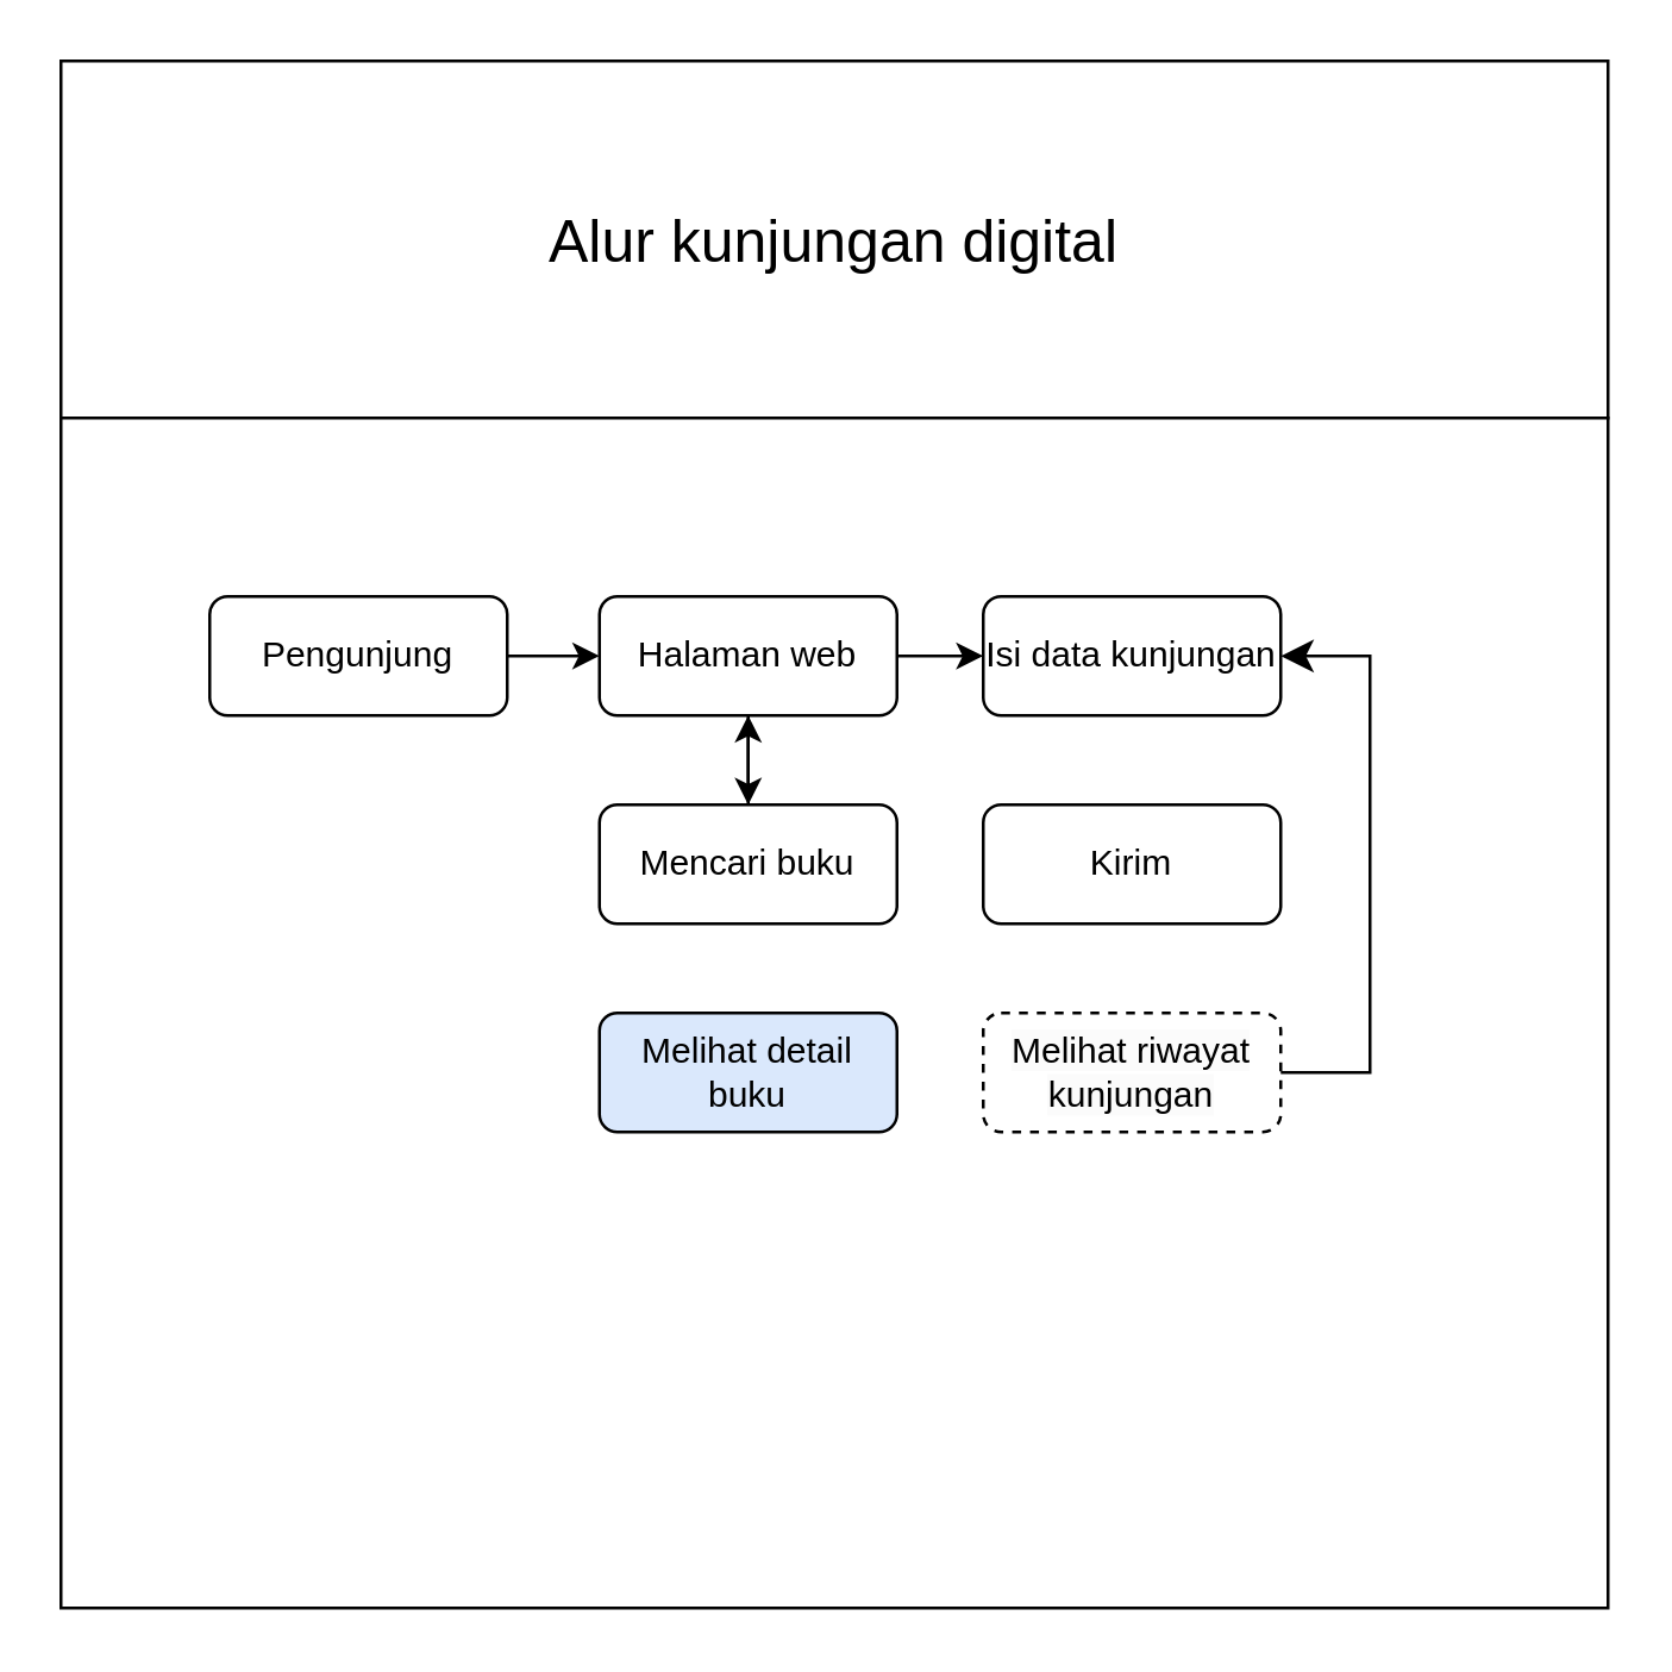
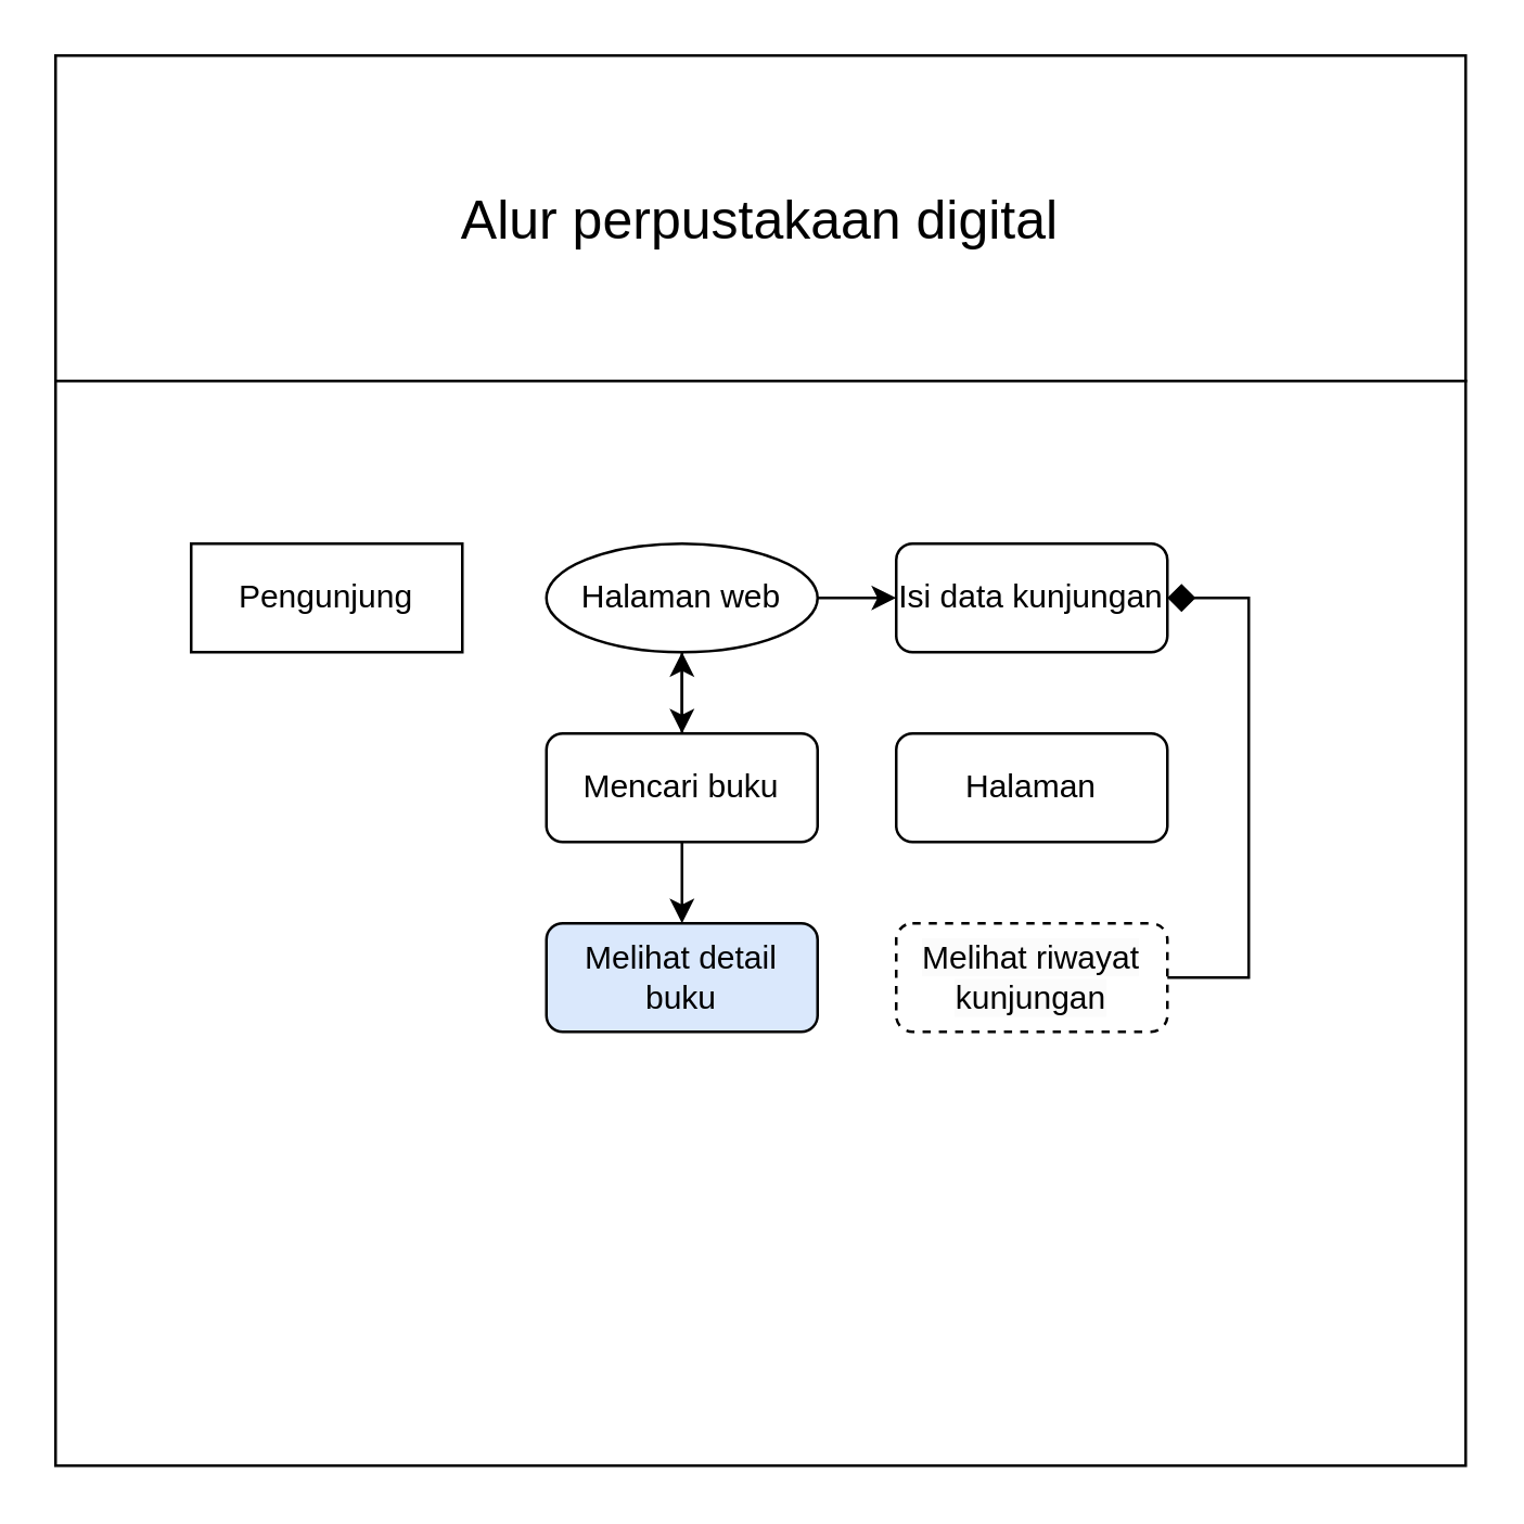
- <mxCell id="2" value="&lt;font style=&quot;font-size: 20px;&quot;&gt;Alur kunjungan digital&lt;/font&gt;" style="rounded=0;whiteSpace=wrap;html=1;" vertex="1" parent="1"><mxGeometry x="20" y="20" width="520" height="120" as="geometry" /></mxCell>
+ <mxCell id="2" value="&lt;font style=&quot;font-size: 20px;&quot;&gt;Alur perpustakaan digital&lt;/font&gt;" style="rounded=0;whiteSpace=wrap;html=1;" vertex="1" parent="1"><mxGeometry x="20" y="20" width="520" height="120" as="geometry" /></mxCell>
- <mxCell id="5" value="Pengunjung" style="rounded=1;whiteSpace=wrap;html=1;" vertex="1" parent="1"><mxGeometry x="70" y="200" width="100" height="40" as="geometry" /></mxCell>
+ <mxCell id="5" value="Pengunjung" style="whiteSpace=wrap;html=1;rounded=0;" vertex="1" parent="1"><mxGeometry x="70" y="200" width="100" height="40" as="geometry" /></mxCell>
- <mxCell id="4" style="edgeStyle=orthogonalEdgeStyle;rounded=0;orthogonalLoop=1;jettySize=auto;html=1;exitX=1;exitY=0.5;exitDx=0;exitDy=0;entryX=0;entryY=0.5;entryDx=0;entryDy=0;" edge="1" parent="1" source="5" target="8"><mxGeometry relative="1" as="geometry" /></mxCell>
- <mxCell id="8" value="Halaman web" style="rounded=1;whiteSpace=wrap;html=1;" vertex="1" parent="1"><mxGeometry x="201" y="200" width="100" height="40" as="geometry" /></mxCell>
+ <mxCell id="8" value="Halaman web" style="ellipse;whiteSpace=wrap;html=1;" vertex="1" parent="1"><mxGeometry x="201" y="200" width="100" height="40" as="geometry" /></mxCell>
- <mxCell id="16" value="" style="edgeStyle=elbowEdgeStyle;elbow=horizontal;endArrow=classic;html=1;curved=0;rounded=0;endSize=8;startSize=8;entryX=1;entryY=0.5;entryDx=0;entryDy=0;exitX=1;exitY=0.5;exitDx=0;exitDy=0;" edge="1" parent="1" source="15" target="9"><mxGeometry width="50" height="50" relative="1" as="geometry"><mxPoint x="450" y="310" as="sourcePoint" /><mxPoint x="500" y="260" as="targetPoint" /><Array as="points"><mxPoint x="460" y="300" /></Array></mxGeometry></mxCell>
+ <mxCell id="16" value="" style="edgeStyle=elbowEdgeStyle;elbow=horizontal;endArrow=diamond;html=1;curved=0;rounded=0;endSize=8;startSize=8;entryX=1;entryY=0.5;entryDx=0;entryDy=0;exitX=1;exitY=0.5;exitDx=0;exitDy=0;" edge="1" parent="1" source="15" target="9"><mxGeometry width="50" height="50" relative="1" as="geometry"><mxPoint x="450" y="310" as="sourcePoint" /><mxPoint x="500" y="260" as="targetPoint" /><Array as="points"><mxPoint x="460" y="300" /></Array></mxGeometry></mxCell>
- <mxCell id="13" value="Kirim" style="rounded=1;whiteSpace=wrap;html=1;" vertex="1" parent="1"><mxGeometry x="330" y="270" width="100" height="40" as="geometry" /></mxCell>
+ <mxCell id="13" value="Halaman" style="rounded=1;whiteSpace=wrap;html=1;" vertex="1" parent="1"><mxGeometry x="330" y="270" width="100" height="40" as="geometry" /></mxCell>
+ <mxCell id="10" style="edgeStyle=orthogonalEdgeStyle;rounded=0;orthogonalLoop=1;jettySize=auto;html=1;exitX=0.5;exitY=1;exitDx=0;exitDy=0;entryX=0.5;entryY=0;entryDx=0;entryDy=0;" edge="1" parent="1" source="12" target="14"><mxGeometry relative="1" as="geometry" /></mxCell>
